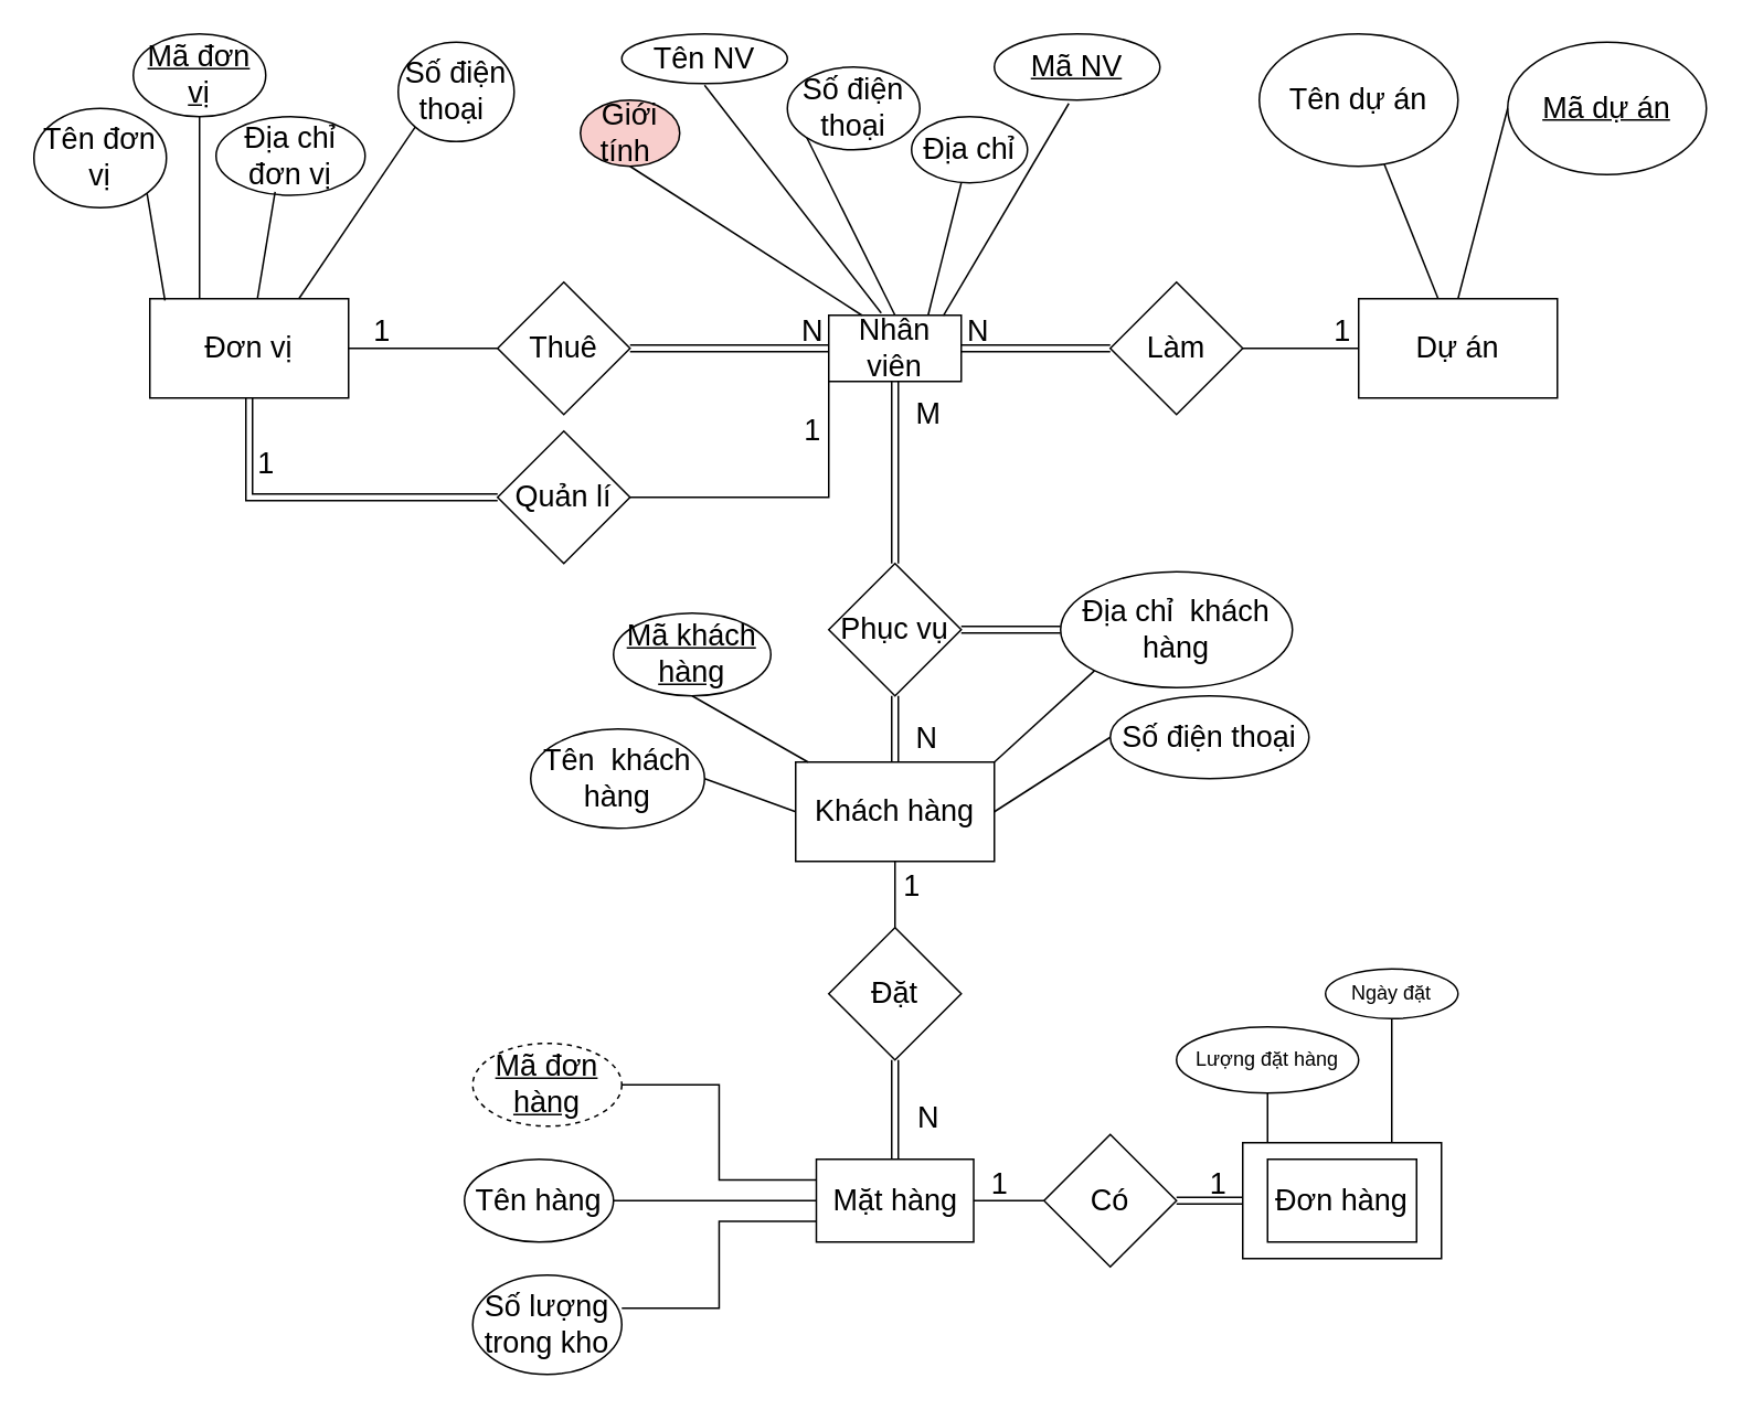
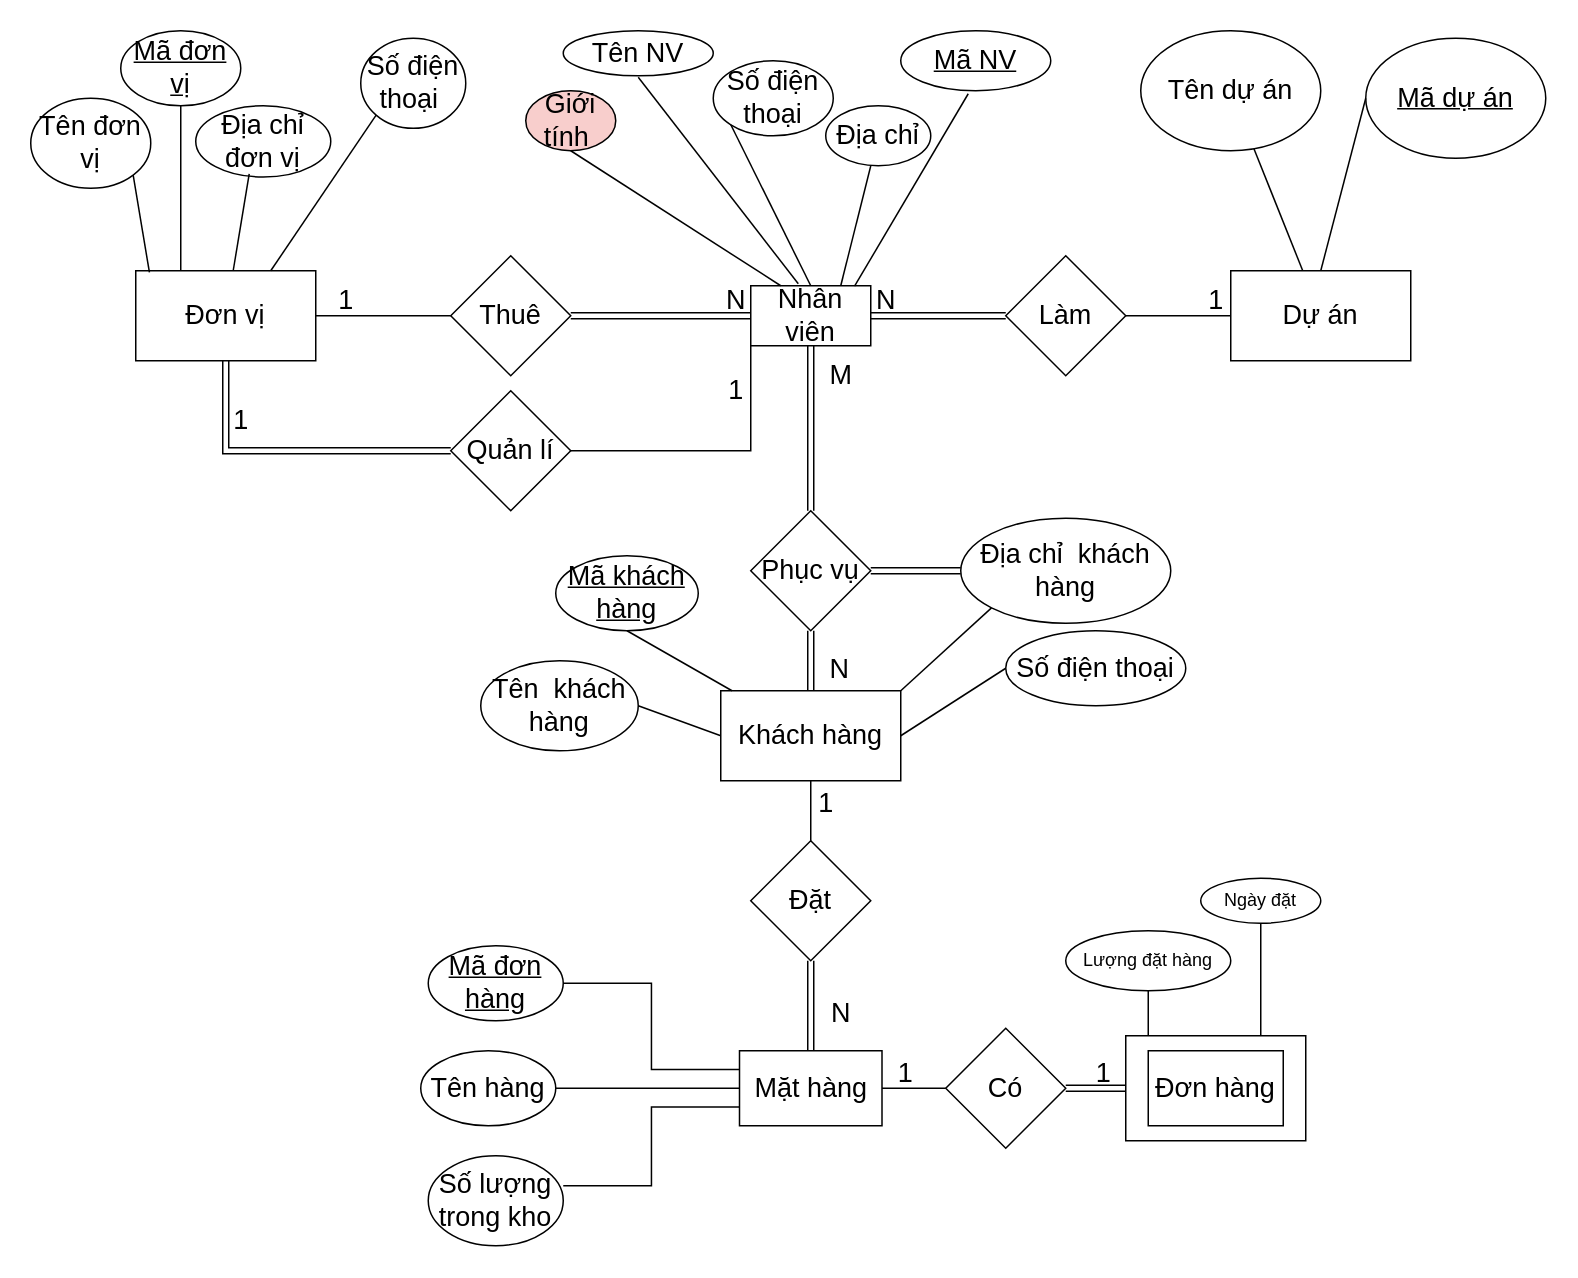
- <mxCell id="65" value="&lt;u&gt;Mã đơn hàng&lt;/u&gt;" style="ellipse;whiteSpace=wrap;html=1;fontSize=18;dashed=1;" vertex="1" parent="1"><mxGeometry x="285" y="630" width="90" height="50" as="geometry" /></mxCell>
+ <mxCell id="65" value="&lt;u&gt;Mã đơn hàng&lt;/u&gt;" style="ellipse;whiteSpace=wrap;html=1;fontSize=18;" vertex="1" parent="1"><mxGeometry x="285" y="630" width="90" height="50" as="geometry" /></mxCell>
